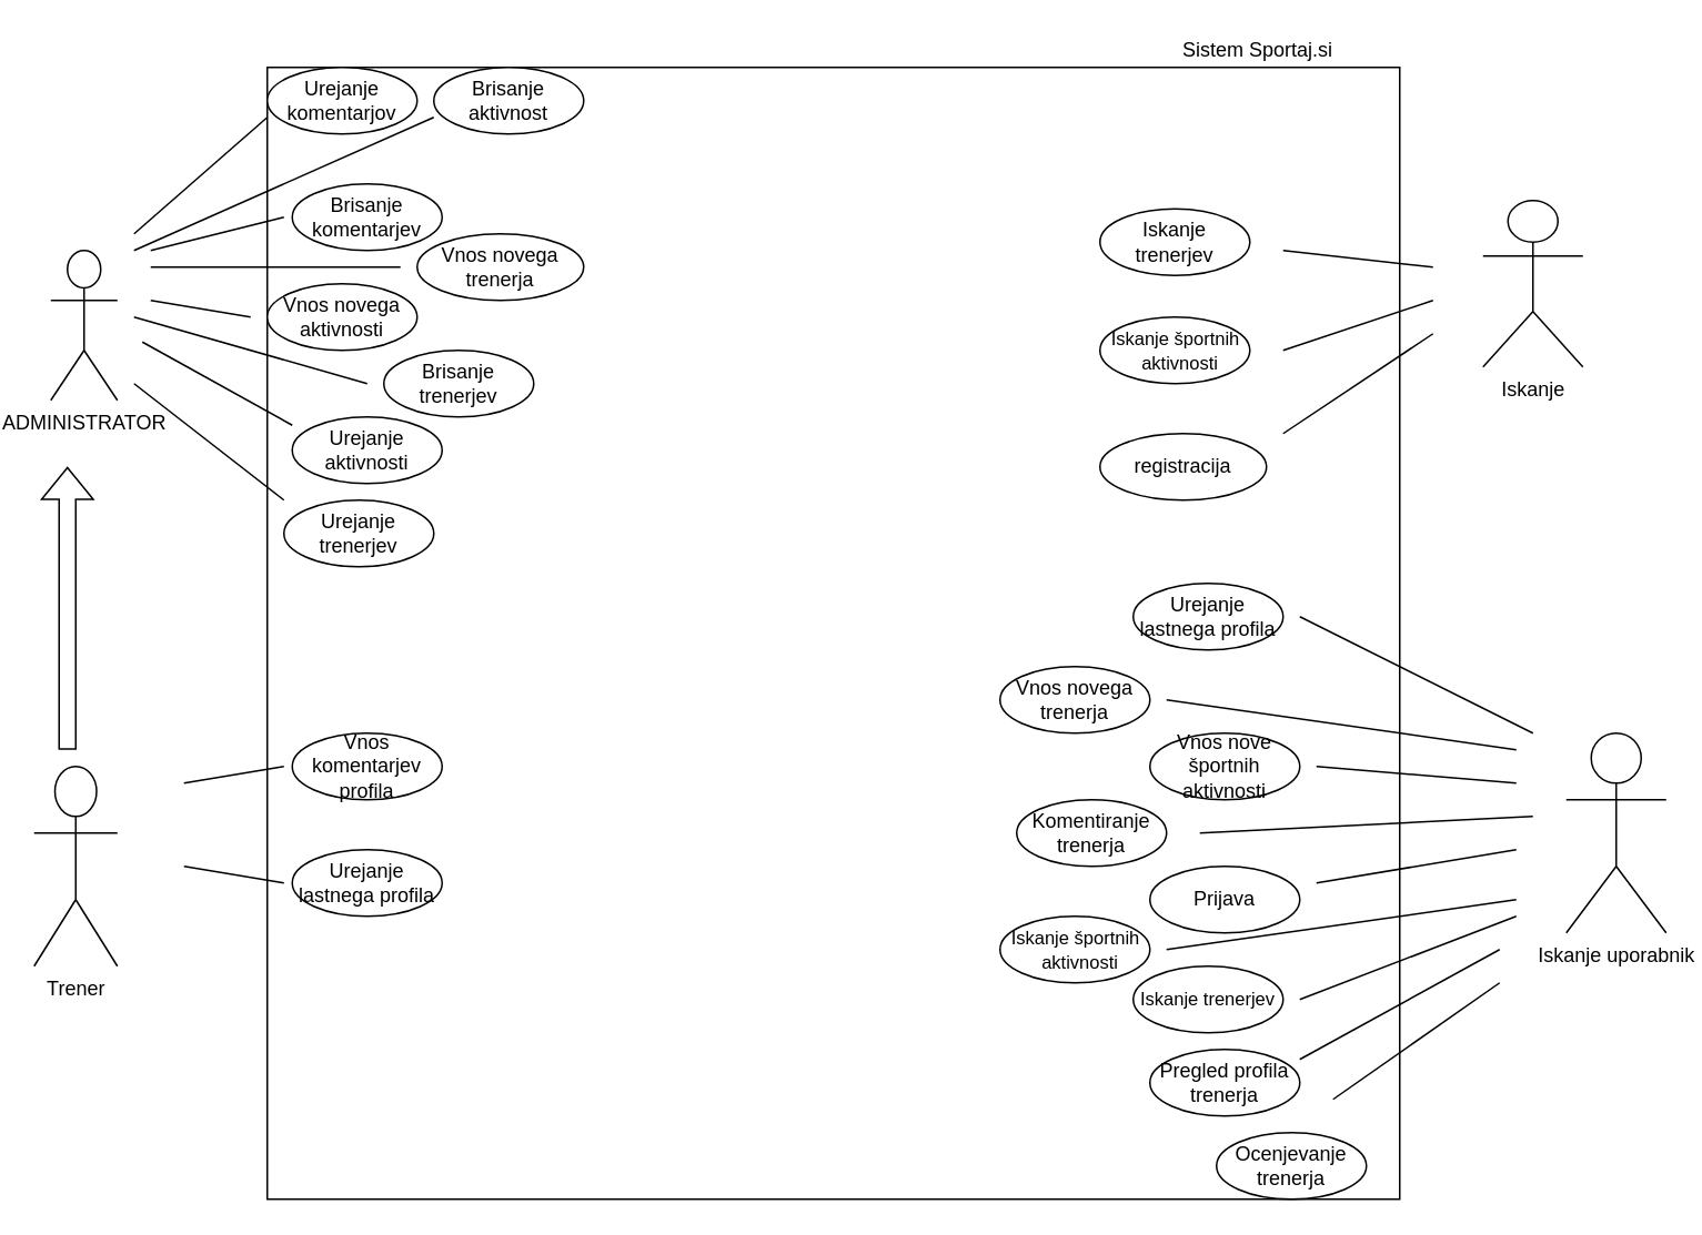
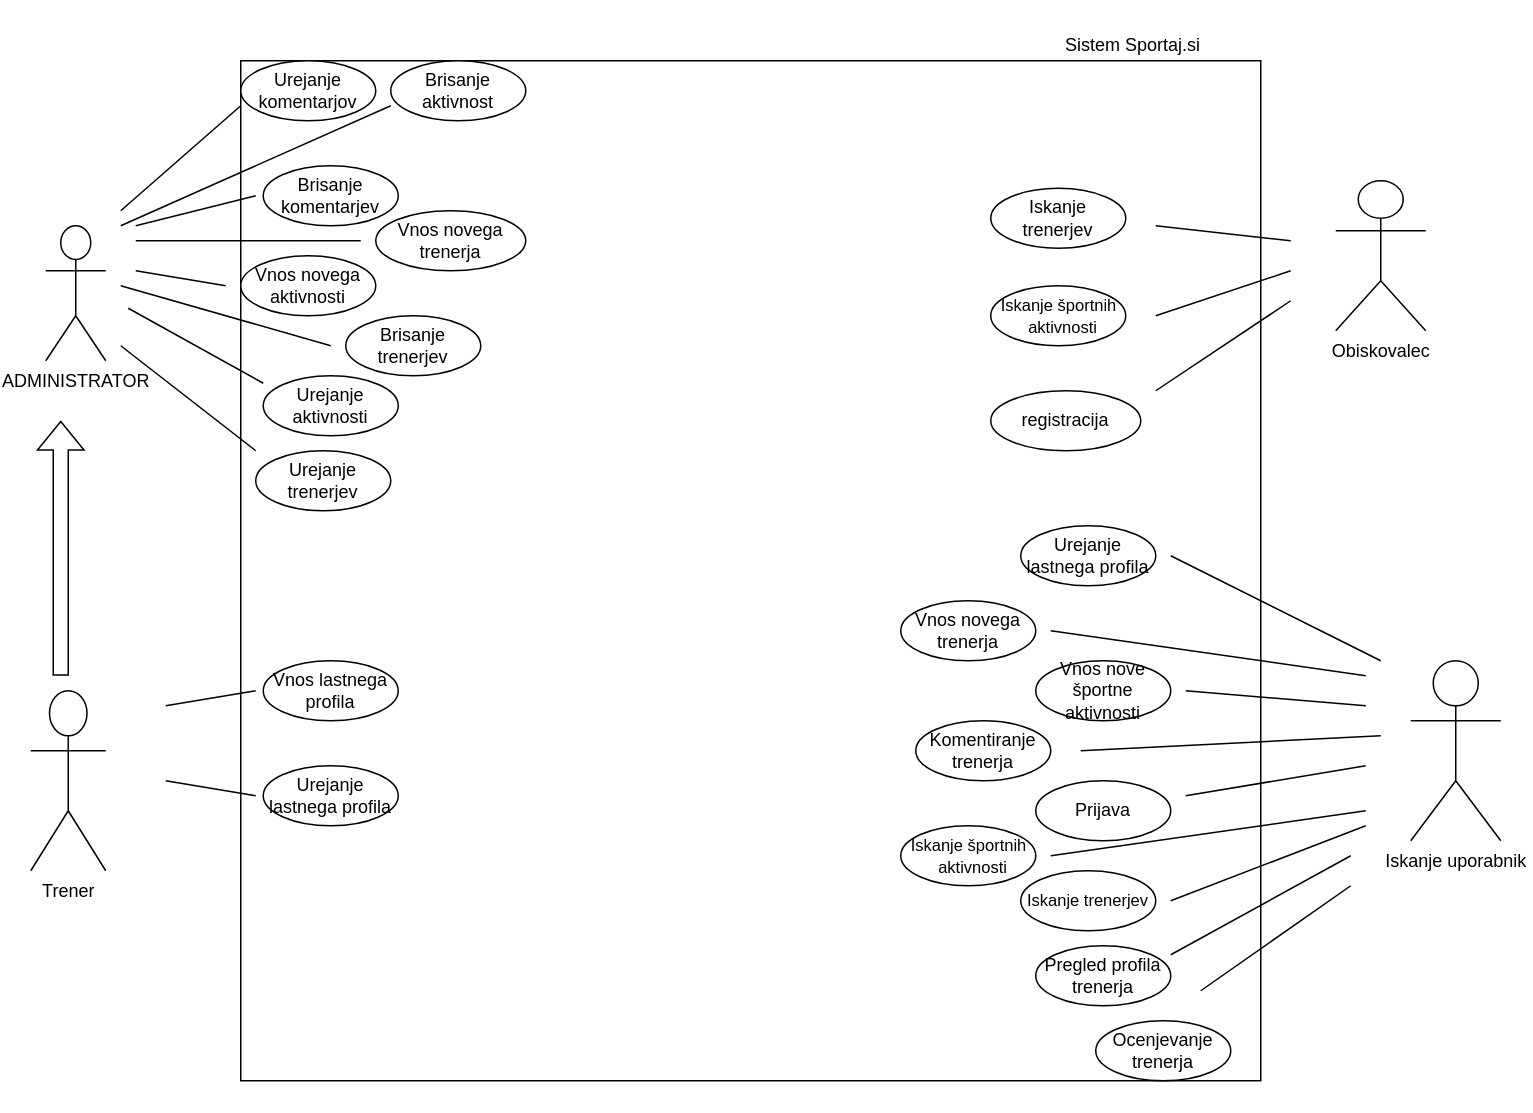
- <mxCell id="4" value="Iskanje" style="shape=umlActor;verticalLabelPosition=bottom;verticalAlign=top;html=1;outlineConnect=0;" parent="1" vertex="1"><mxGeometry x="890" y="120" width="60" height="100" as="geometry" /></mxCell>
+ <mxCell id="4" value="Obiskovalec" style="shape=umlActor;verticalLabelPosition=bottom;verticalAlign=top;html=1;outlineConnect=0;" parent="1" vertex="1"><mxGeometry x="890" y="120" width="60" height="100" as="geometry" /></mxCell>
- <mxCell id="47" value="Vnos komentarjev profila" style="ellipse;whiteSpace=wrap;html=1;" parent="1" vertex="1"><mxGeometry x="175" y="440" width="90" height="40" as="geometry" /></mxCell>
+ <mxCell id="47" value="Vnos lastnega profila" style="ellipse;whiteSpace=wrap;html=1;" parent="1" vertex="1"><mxGeometry x="175" y="440" width="90" height="40" as="geometry" /></mxCell>
- <mxCell id="29" value="Vnos nove športnih aktivnosti" style="ellipse;whiteSpace=wrap;html=1;" parent="1" vertex="1"><mxGeometry x="690" y="440" width="90" height="40" as="geometry" /></mxCell>
+ <mxCell id="29" value="Vnos nove športne aktivnosti" style="ellipse;whiteSpace=wrap;html=1;" parent="1" vertex="1"><mxGeometry x="690" y="440" width="90" height="40" as="geometry" /></mxCell>
